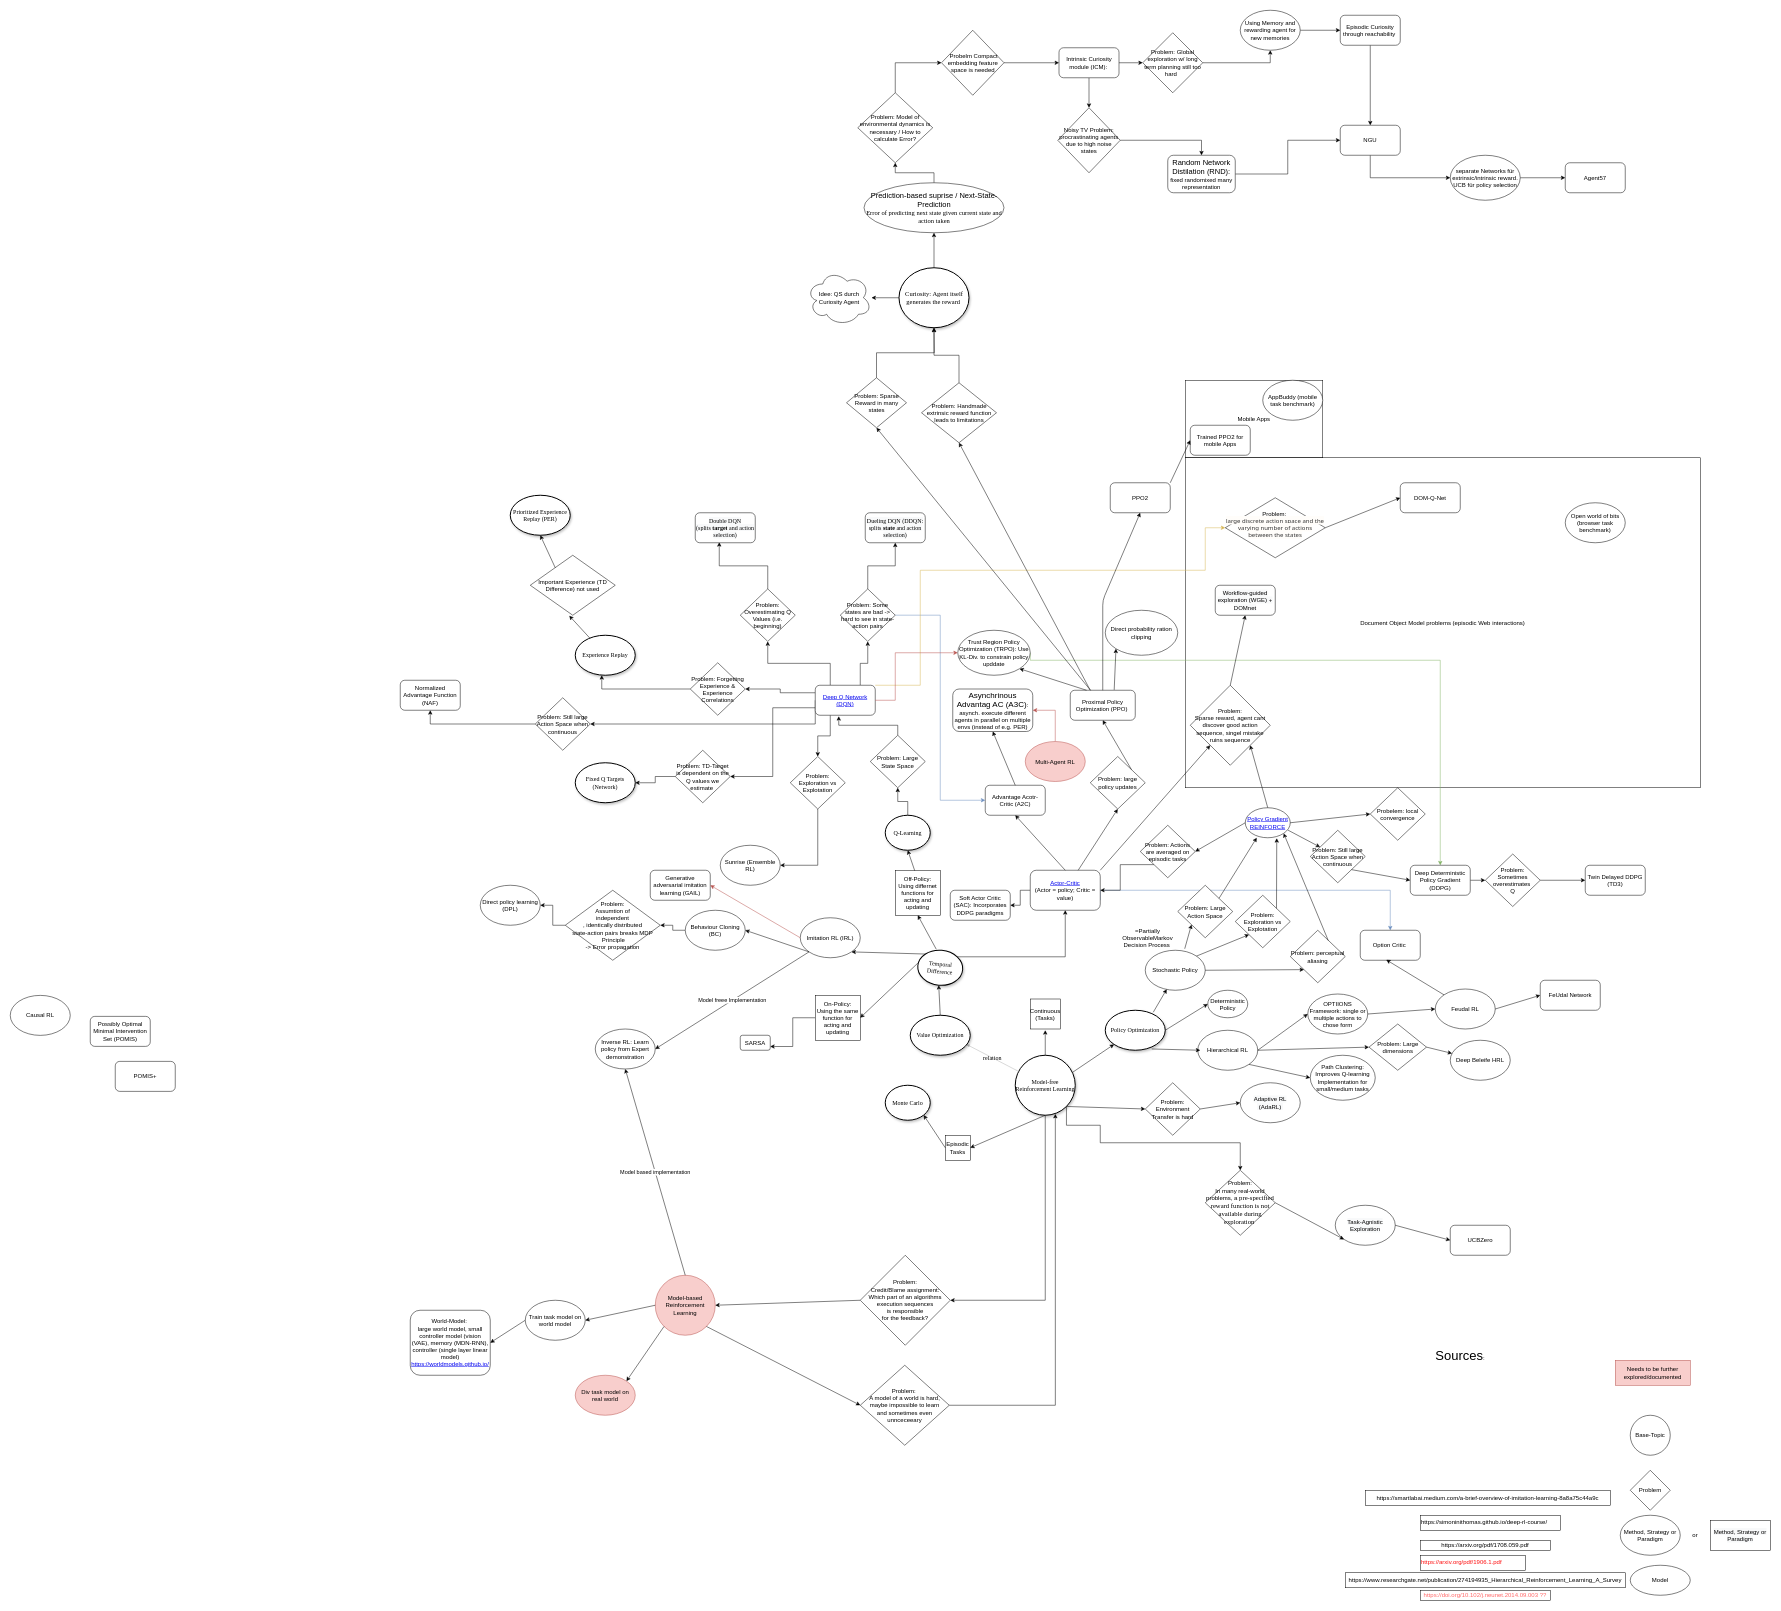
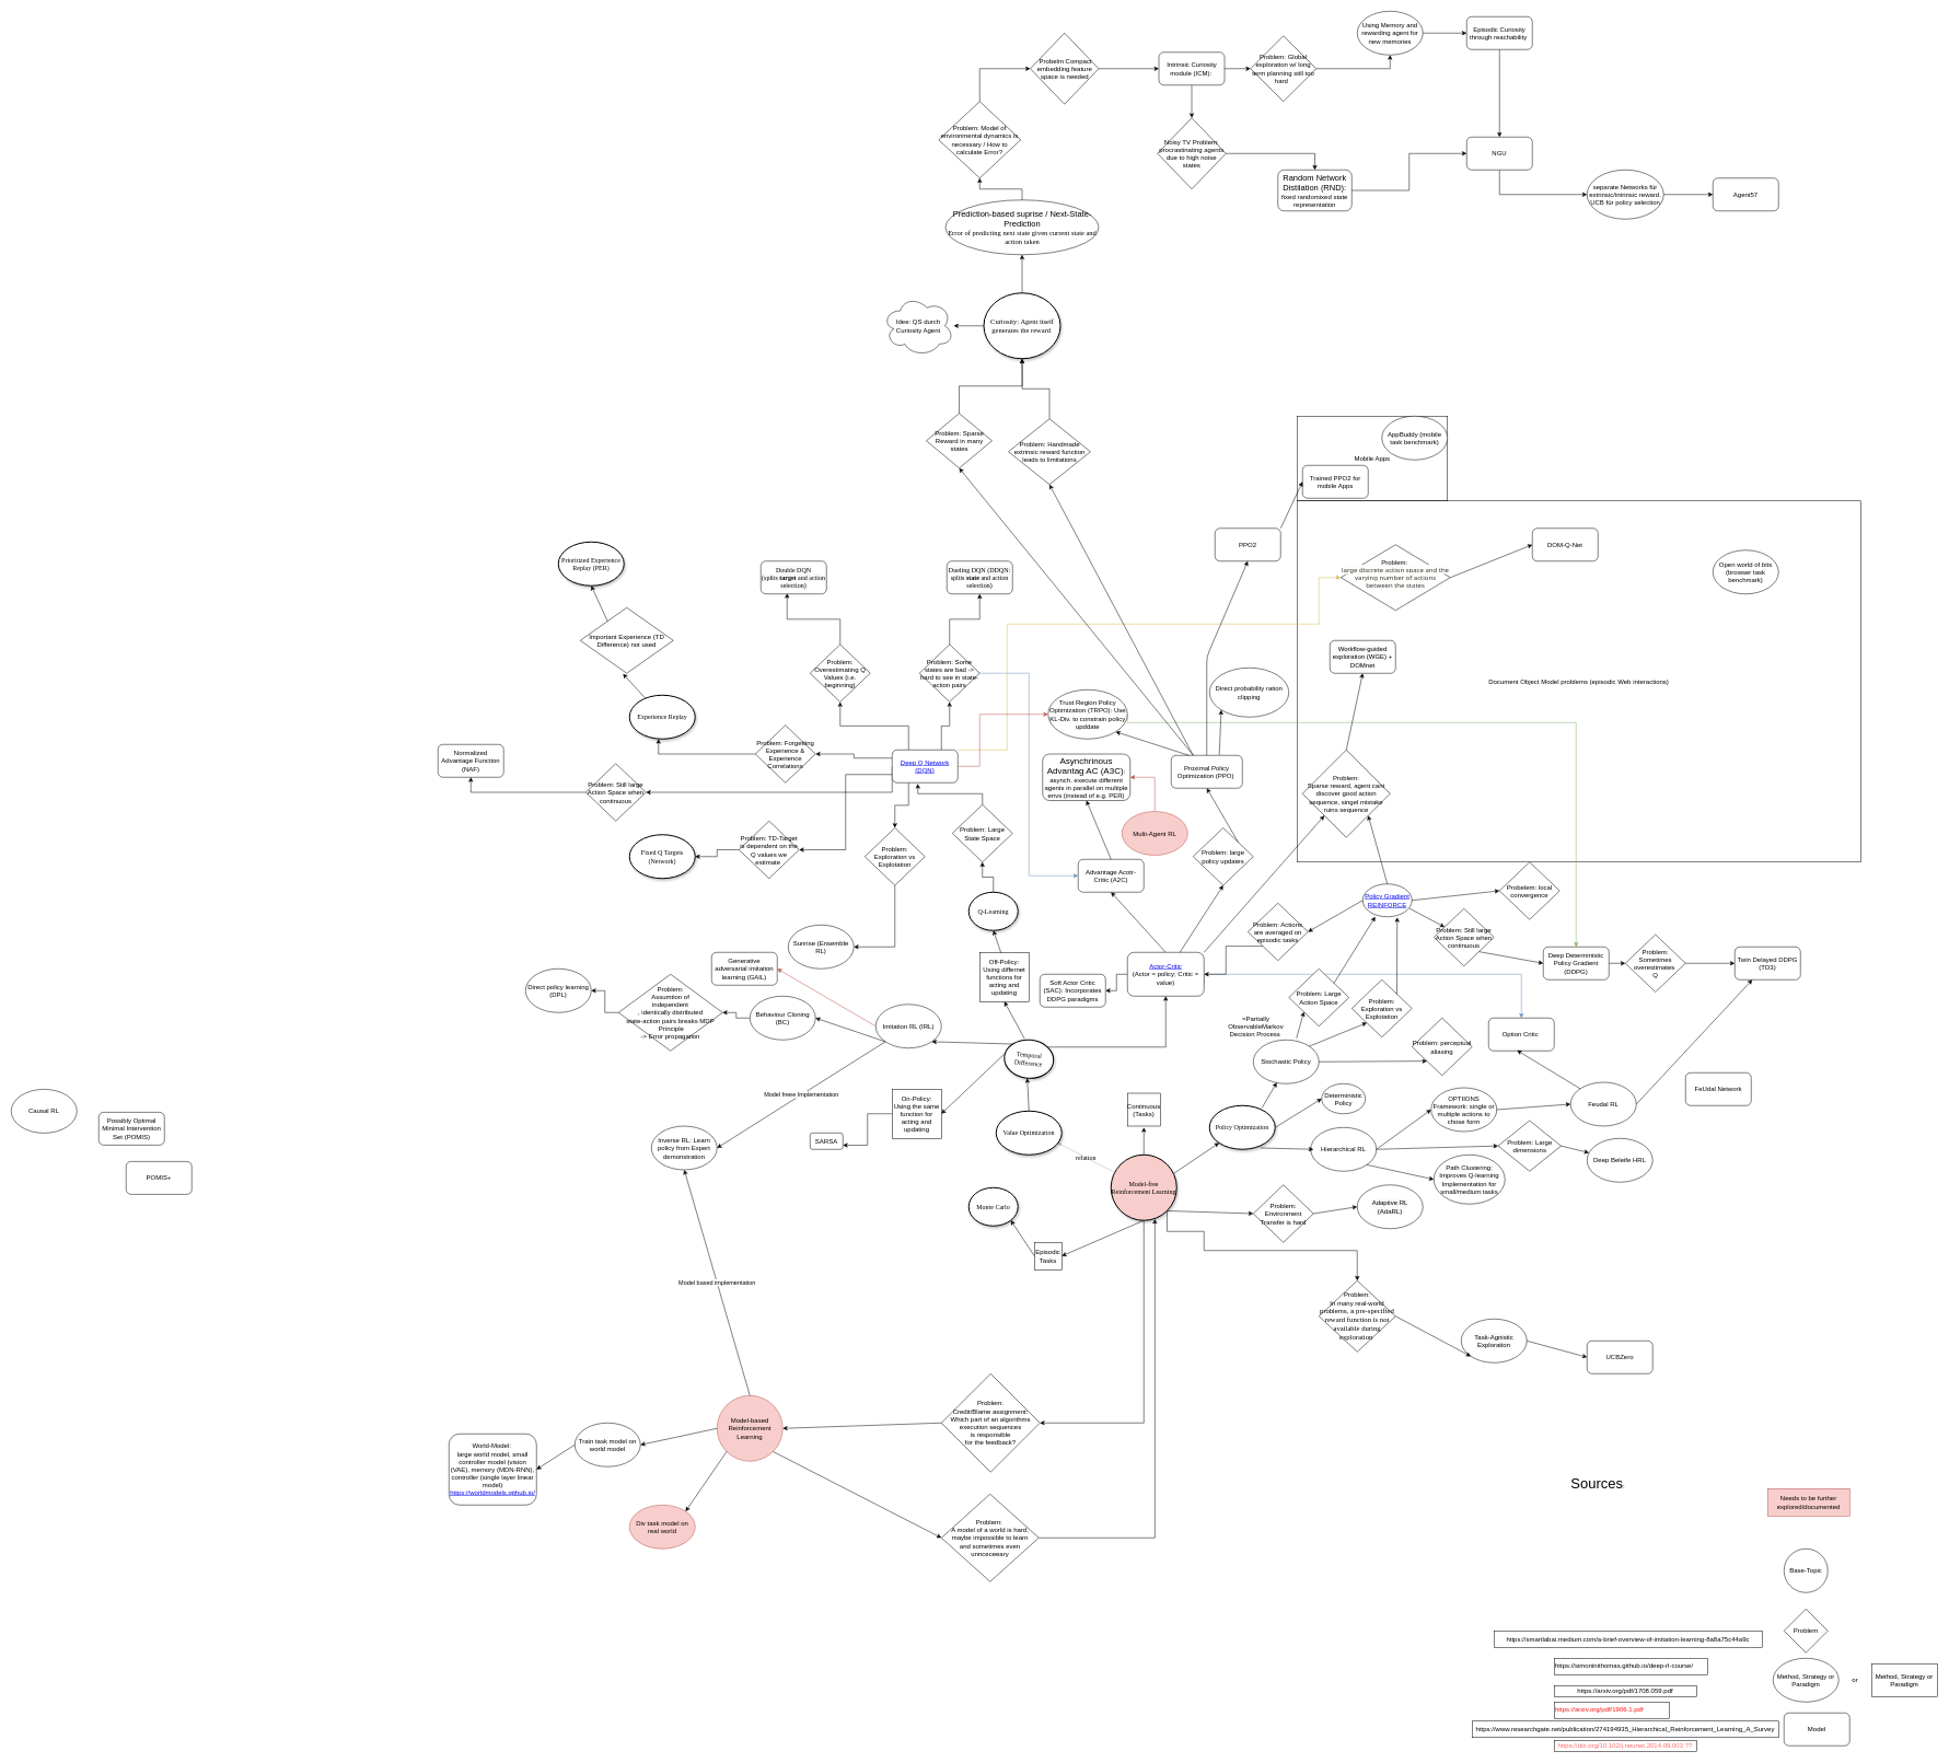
- <mxCell id="156" value="&lt;font style=&quot;font-size: 15px&quot;&gt;Random Network Distilation (RND): &lt;/font&gt;&lt;br&gt;fixed randomixed many representation" style="rounded=1;whiteSpace=wrap;html=1;" parent="1" vertex="1"><mxGeometry x="2335" y="310" width="135" height="75" as="geometry" /></mxCell>
+ <mxCell id="156" value="&lt;font style=&quot;font-size: 15px&quot;&gt;Random Network Distilation (RND): &lt;/font&gt;&lt;br&gt;fixed randomixed state representation" style="rounded=1;whiteSpace=wrap;html=1;" parent="1" vertex="1"><mxGeometry x="2335" y="310" width="135" height="75" as="geometry" /></mxCell>
- <mxCell id="73" value="" style="endArrow=classic;html=1;entryX=1;entryY=1;entryDx=0;entryDy=0;exitX=0.691;exitY=0.195;exitDx=0;exitDy=0;exitPerimeter=0;" parent="1" source="71" target="9" edge="1"><mxGeometry width="50" height="50" relative="1" as="geometry"><mxPoint x="2610" y="1780" as="sourcePoint" /><mxPoint x="2660" y="1730" as="targetPoint" /></mxGeometry></mxCell>
- <mxCell id="193" value="" style="endArrow=classic;html=1;rounded=0;exitX=1;exitY=0.5;exitDx=0;exitDy=0;entryX=0;entryY=0.5;entryDx=0;entryDy=0;" parent="1" source="191" target="194" edge="1"><mxGeometry width="50" height="50" relative="1" as="geometry"><mxPoint x="3090" y="2040" as="sourcePoint" /><mxPoint x="3090" y="2000" as="targetPoint" /></mxGeometry></mxCell>
+ <mxCell id="193" value="" style="endArrow=classic;html=1;rounded=0;exitX=1;exitY=0.5;exitDx=0;exitDy=0;" parent="1" source="191" target="119" edge="1"><mxGeometry width="50" height="50" relative="1" as="geometry"><mxPoint x="3090" y="2040" as="sourcePoint" /><mxPoint x="3090" y="2000" as="targetPoint" /></mxGeometry></mxCell>
- <mxCell id="5" value="Model-free&lt;br&gt;Reinforcement Learning" style="ellipse;whiteSpace=wrap;html=1;rounded=1;shadow=1;comic=0;labelBackgroundColor=none;strokeWidth=2;fontFamily=Verdana;fontSize=12;align=center;" parent="1" vertex="1"><mxGeometry x="2030" y="2110" width="120" height="120" as="geometry" /></mxCell>
+ <mxCell id="5" value="Model-free&lt;br&gt;Reinforcement Learning" style="ellipse;whiteSpace=wrap;html=1;rounded=1;shadow=1;comic=0;labelBackgroundColor=none;strokeWidth=2;fontFamily=Verdana;fontSize=12;align=center;fillColor=#f8cecc;" parent="1" vertex="1"><mxGeometry x="2030" y="2110" width="120" height="120" as="geometry" /></mxCell>
- <mxCell id="184" value="Model" style="ellipse;whiteSpace=wrap;html=1;strokeColor=default;" parent="1" vertex="1"><mxGeometry x="3260" y="3130" width="120" height="60" as="geometry" /></mxCell>
+ <mxCell id="184" value="Model" style="rounded=1;whiteSpace=wrap;html=1;strokeColor=default;" parent="1" vertex="1"><mxGeometry x="3260" y="3130" width="120" height="60" as="geometry" /></mxCell>
